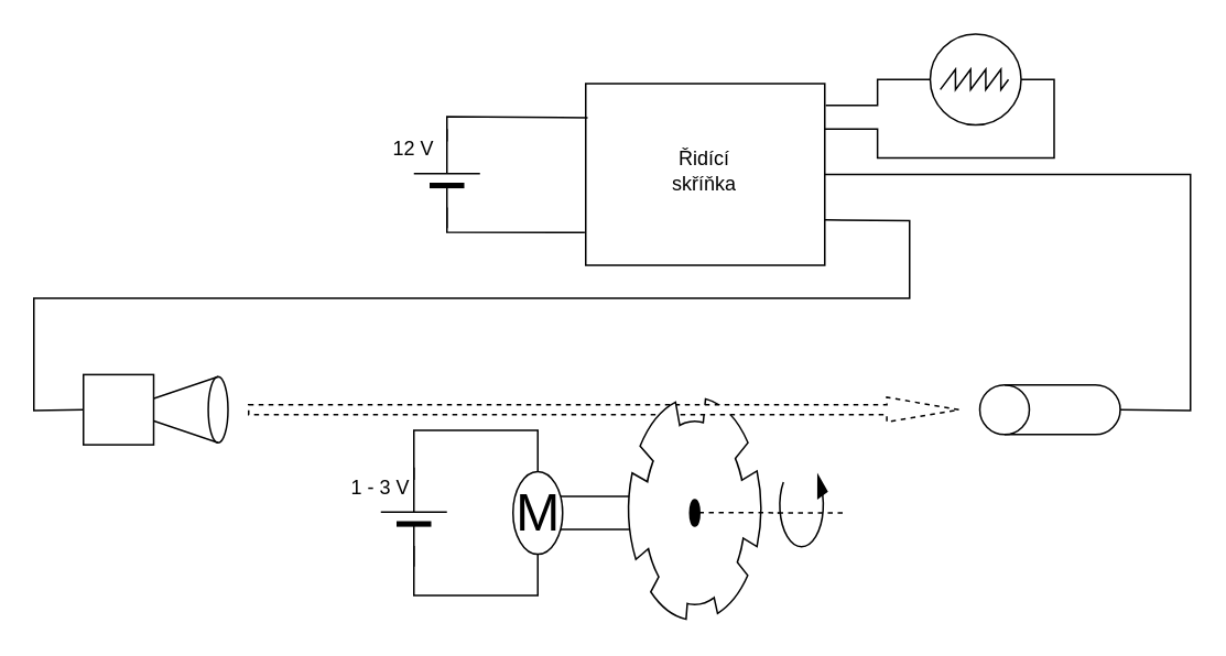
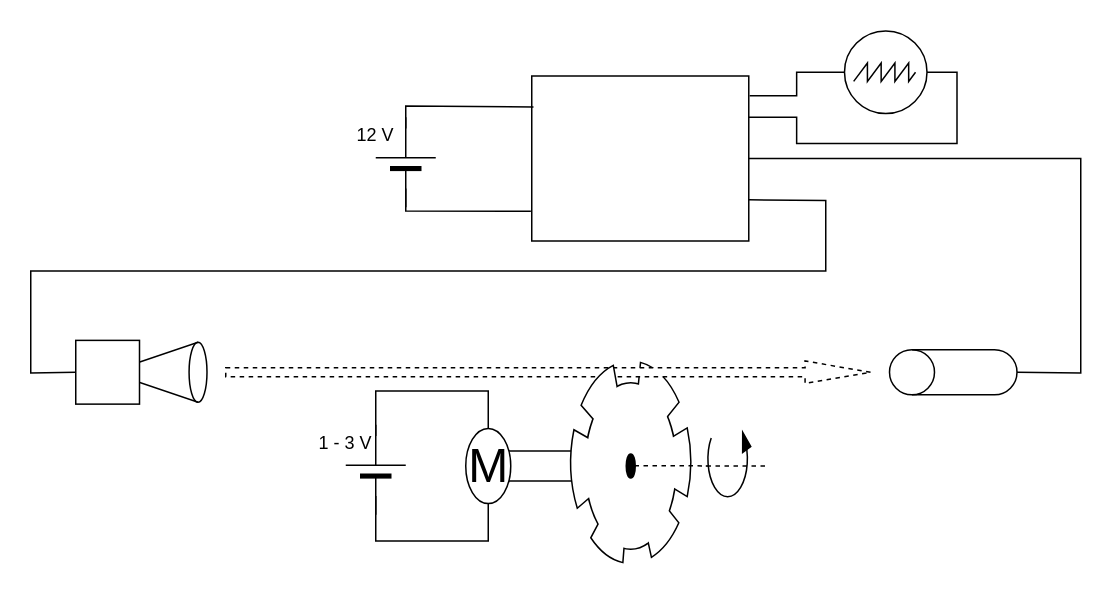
- <mxCell id="30" value="Řidící skříňka" style="text;html=1;strokeColor=none;fillColor=none;align=center;verticalAlign=middle;whiteSpace=wrap;rounded=0;" parent="1" vertex="1"><mxGeometry x="396.34" y="87.5" width="60" height="30" as="geometry" /></mxCell>
